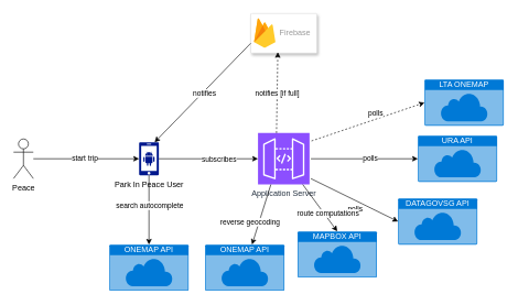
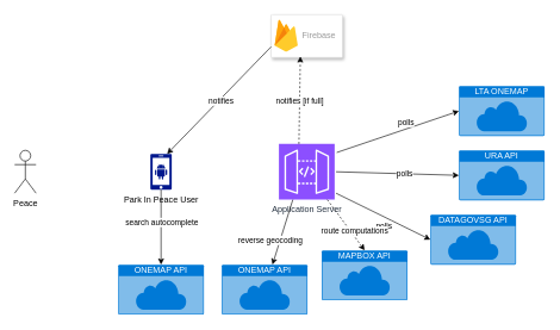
- <mxCell id="23" value="" style="endArrow=classic;html=1;rounded=0;exitX=1.038;exitY=0.154;exitDx=0;exitDy=0;exitPerimeter=0;entryX=0;entryY=0.5;entryDx=0;entryDy=0;entryPerimeter=0;dashed=1;" edge="1" parent="1" source="4" target="18"><mxGeometry width="50" height="50" relative="1" as="geometry"><mxPoint x="460" y="202" as="sourcePoint" /><mxPoint x="637" y="201" as="targetPoint" /></mxGeometry></mxCell>
+ <mxCell id="23" value="" style="endArrow=classic;html=1;rounded=0;exitX=1.038;exitY=0.154;exitDx=0;exitDy=0;exitPerimeter=0;entryX=0;entryY=0.5;entryDx=0;entryDy=0;entryPerimeter=0;" edge="1" parent="1" source="4" target="18"><mxGeometry width="50" height="50" relative="1" as="geometry"><mxPoint x="460" y="202" as="sourcePoint" /><mxPoint x="637" y="201" as="targetPoint" /></mxGeometry></mxCell>
- <mxCell id="8" value="" style="endArrow=classic;html=1;rounded=0;entryX=0;entryY=0.5;entryDx=0;entryDy=0;entryPerimeter=0;" edge="1" parent="1" source="3" target="2"><mxGeometry width="50" height="50" relative="1" as="geometry"><mxPoint x="380" y="320" as="sourcePoint" /><mxPoint x="430" y="270" as="targetPoint" /></mxGeometry></mxCell>
- <mxCell id="9" value="start trip" style="edgeLabel;html=1;align=center;verticalAlign=middle;resizable=0;points=[];" vertex="1" connectable="0" parent="8"><mxGeometry x="-0.037" y="2" relative="1" as="geometry"><mxPoint as="offset" /></mxGeometry></mxCell>
- <mxCell id="10" value="" style="endArrow=classic;html=1;rounded=0;exitX=1;exitY=0.5;exitDx=0;exitDy=0;exitPerimeter=0;entryX=0;entryY=0.5;entryDx=0;entryDy=0;entryPerimeter=0;" edge="1" parent="1" source="2" target="4"><mxGeometry width="50" height="50" relative="1" as="geometry"><mxPoint x="380" y="320" as="sourcePoint" /><mxPoint x="430" y="270" as="targetPoint" /></mxGeometry></mxCell>
- <mxCell id="11" value="subscribes" style="edgeLabel;html=1;align=center;verticalAlign=middle;resizable=0;points=[];" vertex="1" connectable="0" parent="10"><mxGeometry x="0.4" relative="1" as="geometry"><mxPoint x="-15" as="offset" /></mxGeometry></mxCell>
- <mxCell id="7" value="URA API" style="html=1;whiteSpace=wrap;strokeColor=none;fillColor=#0079D6;labelPosition=center;verticalLabelPosition=middle;verticalAlign=top;align=center;fontSize=12;outlineConnect=0;spacingTop=-6;fontColor=#FFFFFF;sketch=0;shape=mxgraph.sitemap.cloud;" vertex="1" parent="1"><mxGeometry x="632" y="205" width="120" height="70" as="geometry" /></mxCell>
+ <mxCell id="7" value="URA API" style="html=1;whiteSpace=wrap;strokeColor=none;fillColor=#0079D6;labelPosition=center;verticalLabelPosition=middle;verticalAlign=top;align=center;fontSize=12;outlineConnect=0;spacingTop=-6;fontColor=#FFFFFF;sketch=0;shape=mxgraph.sitemap.cloud;" vertex="1" parent="1"><mxGeometry x="642" y="210" width="120" height="70" as="geometry" /></mxCell>
- <mxCell id="27" value="" style="endArrow=classic;html=1;rounded=0;entryX=0.5;entryY=0;entryDx=0;entryDy=0;entryPerimeter=0;" edge="1" parent="1" source="4" target="19"><mxGeometry width="50" height="50" relative="1" as="geometry"><mxPoint x="672" y="265" as="sourcePoint" /><mxPoint x="500" y="265" as="targetPoint" /></mxGeometry></mxCell>
+ <mxCell id="27" value="" style="endArrow=classic;html=1;rounded=0;entryX=0.5;entryY=0;entryDx=0;entryDy=0;entryPerimeter=0;dashed=1;" edge="1" parent="1" source="4" target="19"><mxGeometry width="50" height="50" relative="1" as="geometry"><mxPoint x="672" y="265" as="sourcePoint" /><mxPoint x="500" y="265" as="targetPoint" /></mxGeometry></mxCell>
